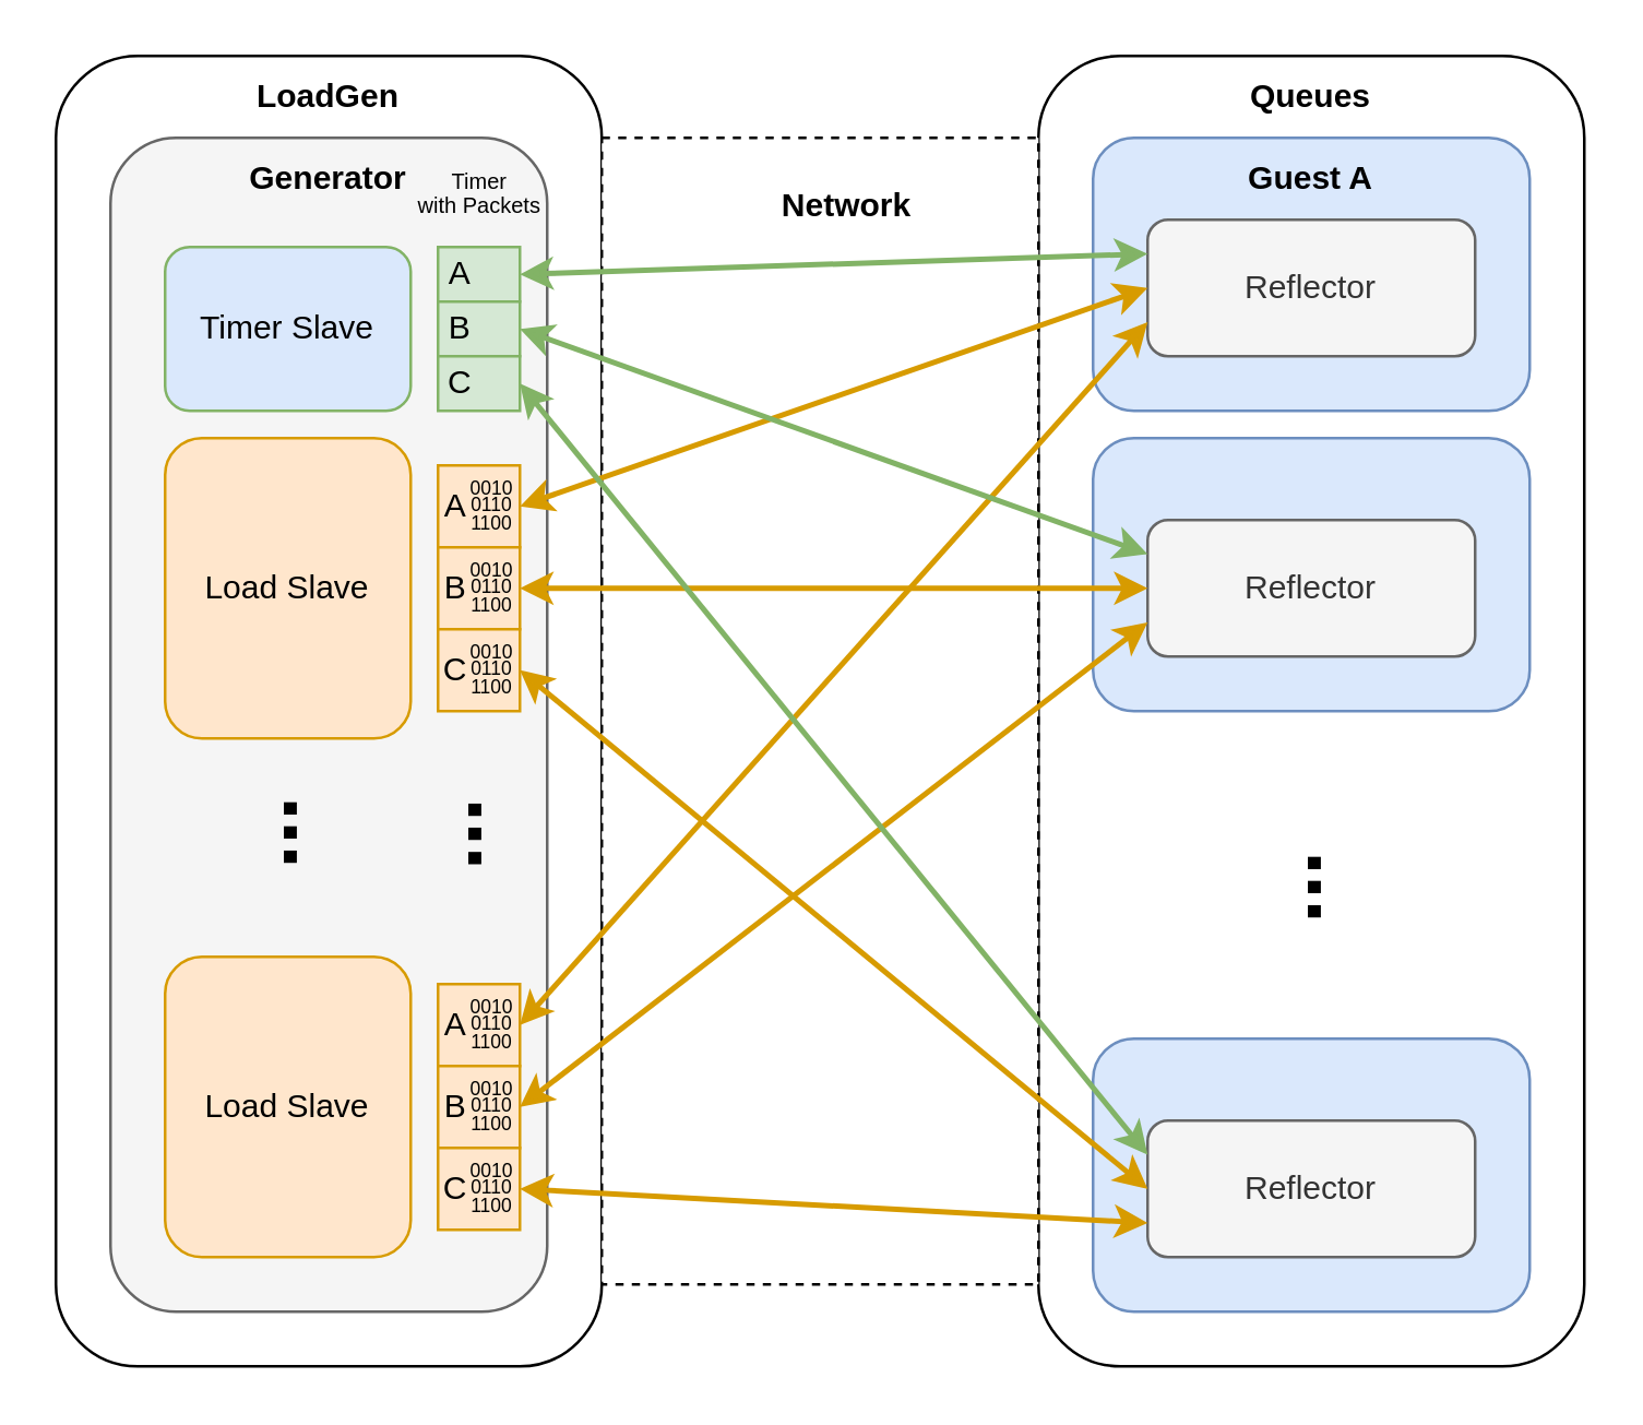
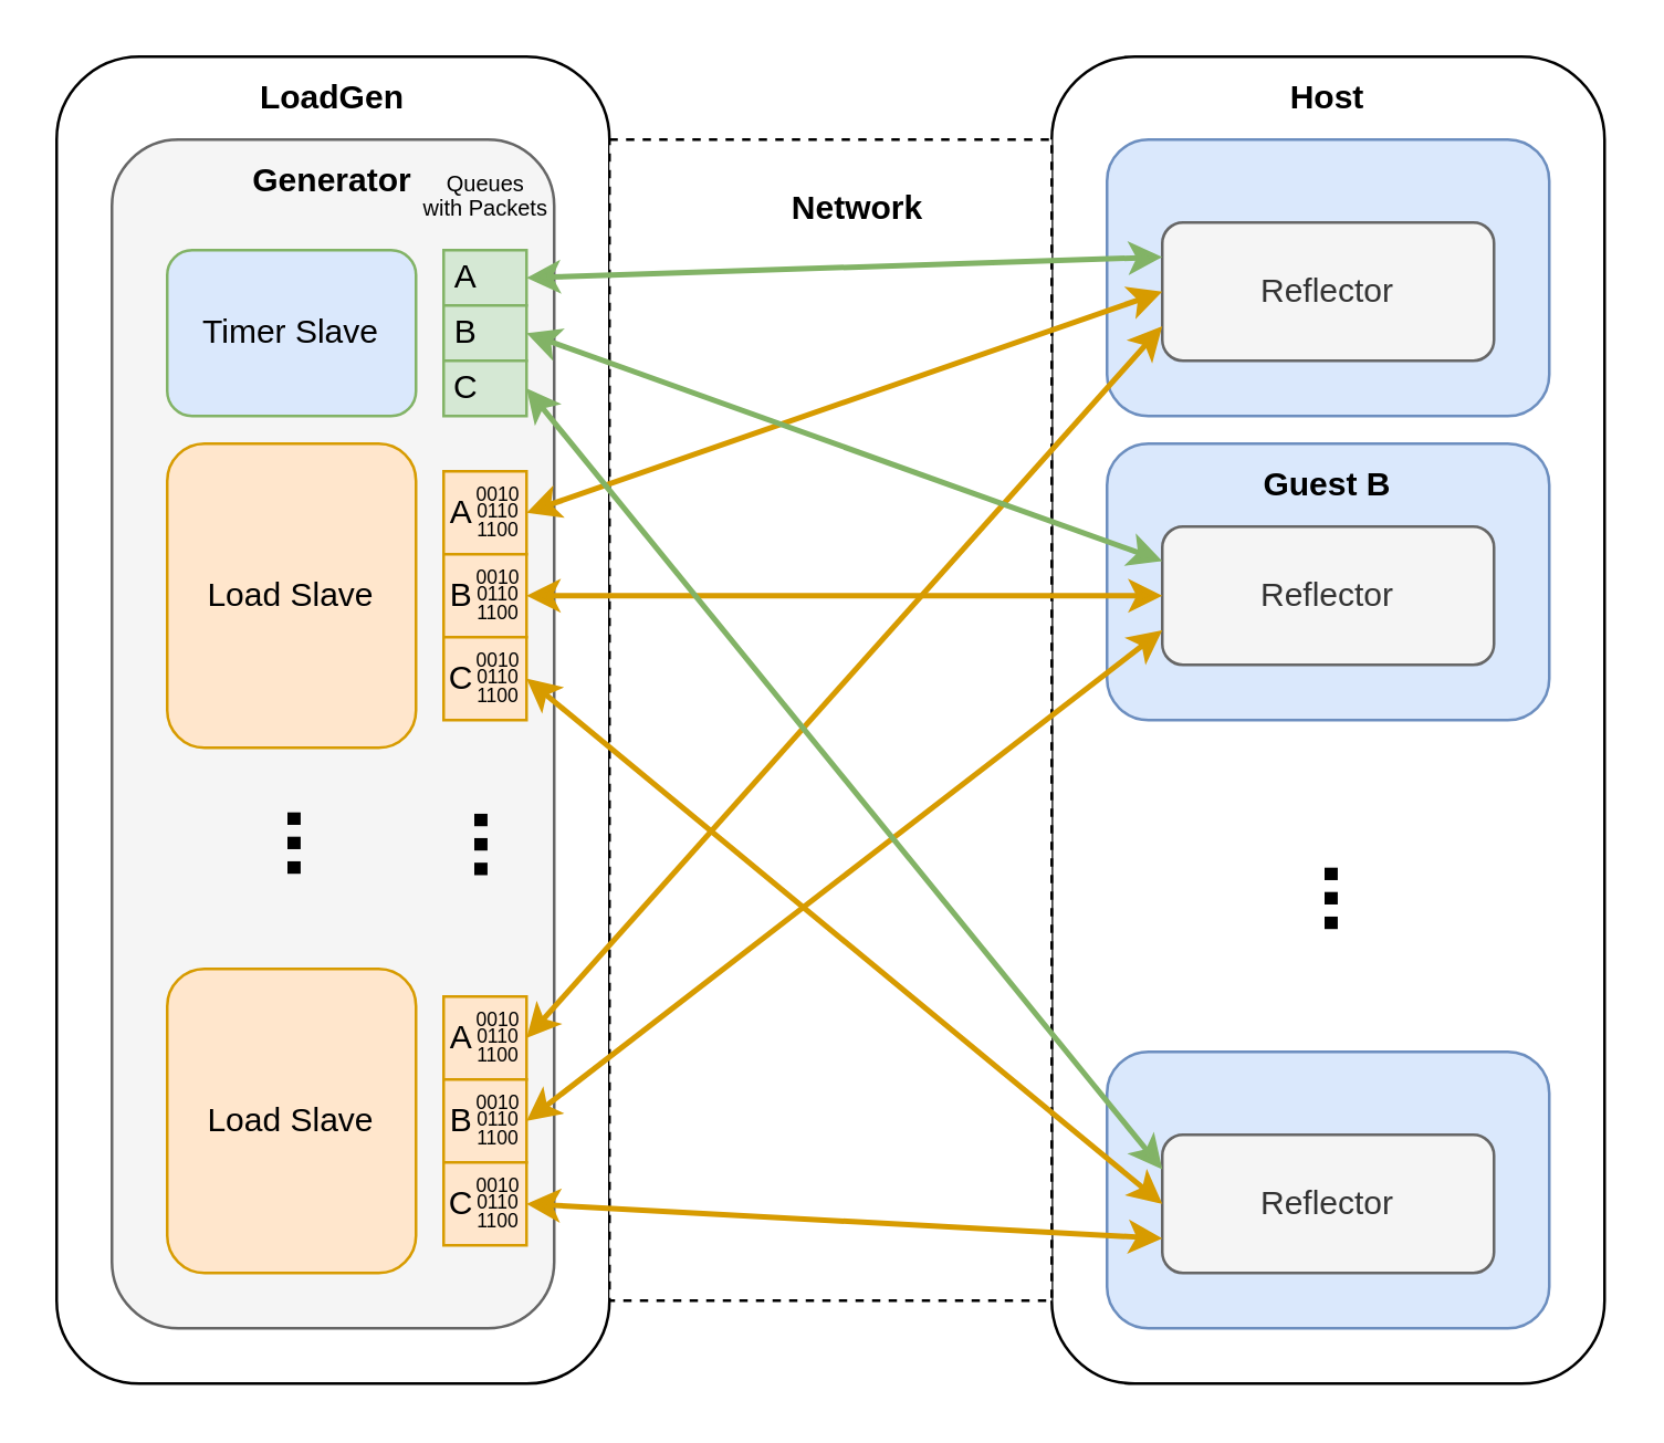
- <mxCell id="3" value="&lt;b&gt;Queues&lt;/b&gt;" style="text;html=1;strokeColor=none;fillColor=none;align=center;verticalAlign=middle;whiteSpace=wrap;rounded=0;" vertex="1" parent="1"><mxGeometry x="450" y="20" width="60" height="30" as="geometry" /></mxCell>
+ <mxCell id="3" value="&lt;b&gt;Host&lt;/b&gt;" style="text;html=1;strokeColor=none;fillColor=none;align=center;verticalAlign=middle;whiteSpace=wrap;rounded=0;" vertex="1" parent="1"><mxGeometry x="450" y="20" width="60" height="30" as="geometry" /></mxCell>
- <mxCell id="9" value="Guest A" style="text;html=1;strokeColor=none;fillColor=none;align=center;verticalAlign=middle;whiteSpace=wrap;rounded=0;fontStyle=1" vertex="1" parent="1"><mxGeometry x="450" y="50" width="60" height="30" as="geometry" /></mxCell>
- <mxCell id="32" value="&lt;p style=&quot;line-height: 60%;&quot;&gt;&lt;font style=&quot;font-size: 8px;&quot;&gt;Timer&lt;br&gt;with Packets&lt;/font&gt;&lt;/p&gt;" style="text;html=1;strokeColor=none;fillColor=none;align=center;verticalAlign=middle;whiteSpace=wrap;rounded=0;" vertex="1" parent="1"><mxGeometry x="147.5" y="60" width="55" height="20" as="geometry" /></mxCell>
+ <mxCell id="32" value="&lt;p style=&quot;line-height: 60%;&quot;&gt;&lt;font style=&quot;font-size: 8px;&quot;&gt;Queues&lt;br&gt;with Packets&lt;/font&gt;&lt;/p&gt;" style="text;html=1;strokeColor=none;fillColor=none;align=center;verticalAlign=middle;whiteSpace=wrap;rounded=0;" vertex="1" parent="1"><mxGeometry x="147.5" y="60" width="55" height="20" as="geometry" /></mxCell>
+ <mxCell id="12" value="Guest B" style="text;html=1;strokeColor=none;fillColor=none;align=center;verticalAlign=middle;whiteSpace=wrap;rounded=0;fontStyle=1" vertex="1" parent="1"><mxGeometry x="450" y="160" width="60" height="30" as="geometry" /></mxCell>
